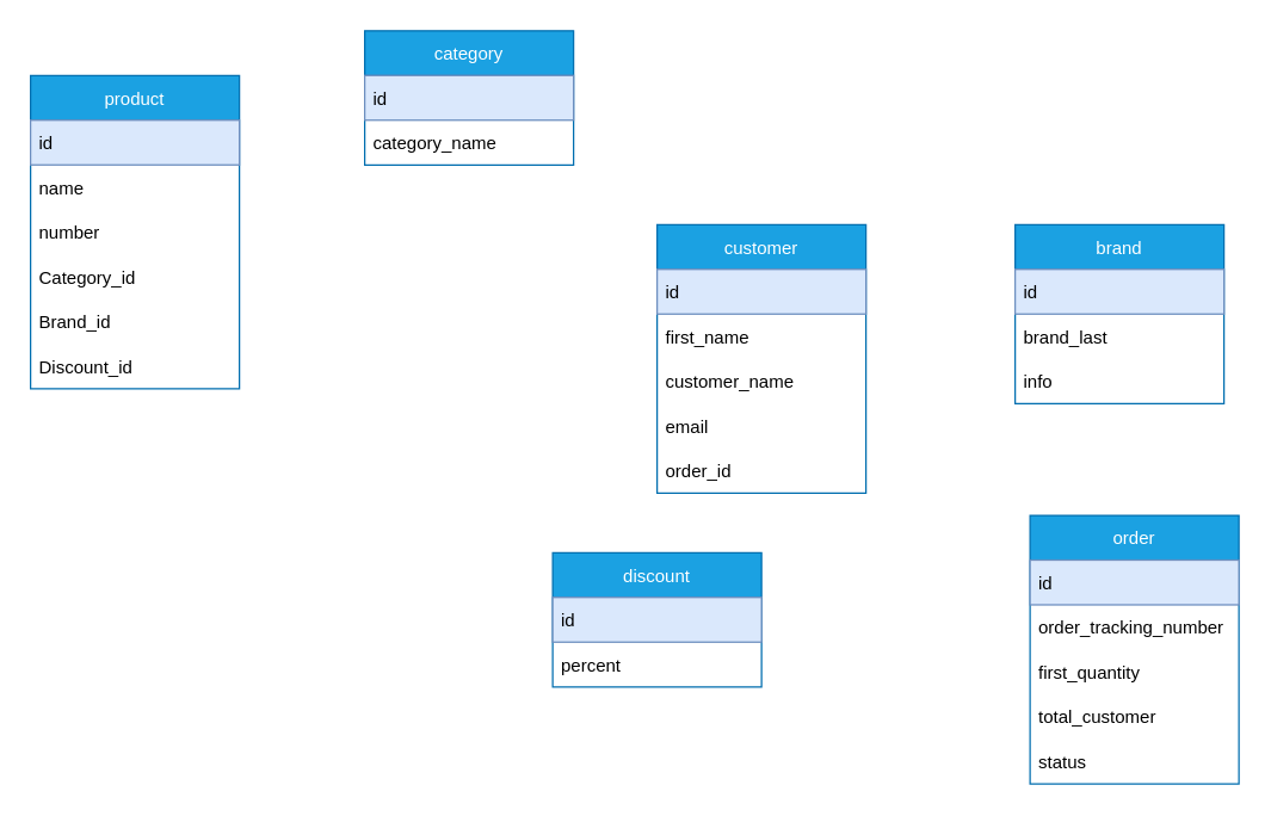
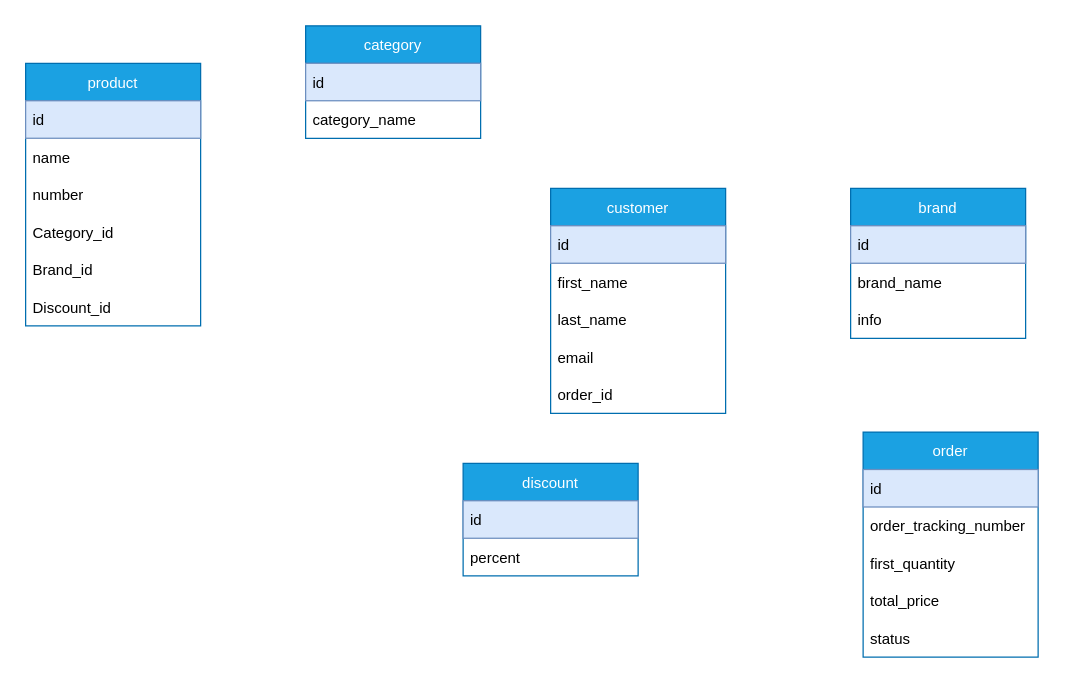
- <mxCell id="14" value="brand_last" style="text;strokeColor=none;fillColor=none;align=left;verticalAlign=middle;spacingLeft=4;spacingRight=4;overflow=hidden;points=[[0,0.5],[1,0.5]];portConstraint=eastwest;rotatable=0;" vertex="1" parent="12"><mxGeometry y="60" width="140" height="30" as="geometry" /></mxCell>
+ <mxCell id="14" value="brand_name" style="text;strokeColor=none;fillColor=none;align=left;verticalAlign=middle;spacingLeft=4;spacingRight=4;overflow=hidden;points=[[0,0.5],[1,0.5]];portConstraint=eastwest;rotatable=0;" vertex="1" parent="12"><mxGeometry y="60" width="140" height="30" as="geometry" /></mxCell>
- <mxCell id="22" value="customer_name" style="text;strokeColor=none;fillColor=none;align=left;verticalAlign=middle;spacingLeft=4;spacingRight=4;overflow=hidden;points=[[0,0.5],[1,0.5]];portConstraint=eastwest;rotatable=0;" vertex="1" parent="19"><mxGeometry y="90" width="140" height="30" as="geometry" /></mxCell>
+ <mxCell id="22" value="last_name" style="text;strokeColor=none;fillColor=none;align=left;verticalAlign=middle;spacingLeft=4;spacingRight=4;overflow=hidden;points=[[0,0.5],[1,0.5]];portConstraint=eastwest;rotatable=0;" vertex="1" parent="19"><mxGeometry y="90" width="140" height="30" as="geometry" /></mxCell>
- <mxCell id="29" value="total_customer" style="text;strokeColor=none;fillColor=none;align=left;verticalAlign=middle;spacingLeft=4;spacingRight=4;overflow=hidden;points=[[0,0.5],[1,0.5]];portConstraint=eastwest;rotatable=0;" vertex="1" parent="25"><mxGeometry y="120" width="140" height="30" as="geometry" /></mxCell>
+ <mxCell id="29" value="total_price" style="text;strokeColor=none;fillColor=none;align=left;verticalAlign=middle;spacingLeft=4;spacingRight=4;overflow=hidden;points=[[0,0.5],[1,0.5]];portConstraint=eastwest;rotatable=0;" vertex="1" parent="25"><mxGeometry y="120" width="140" height="30" as="geometry" /></mxCell>
